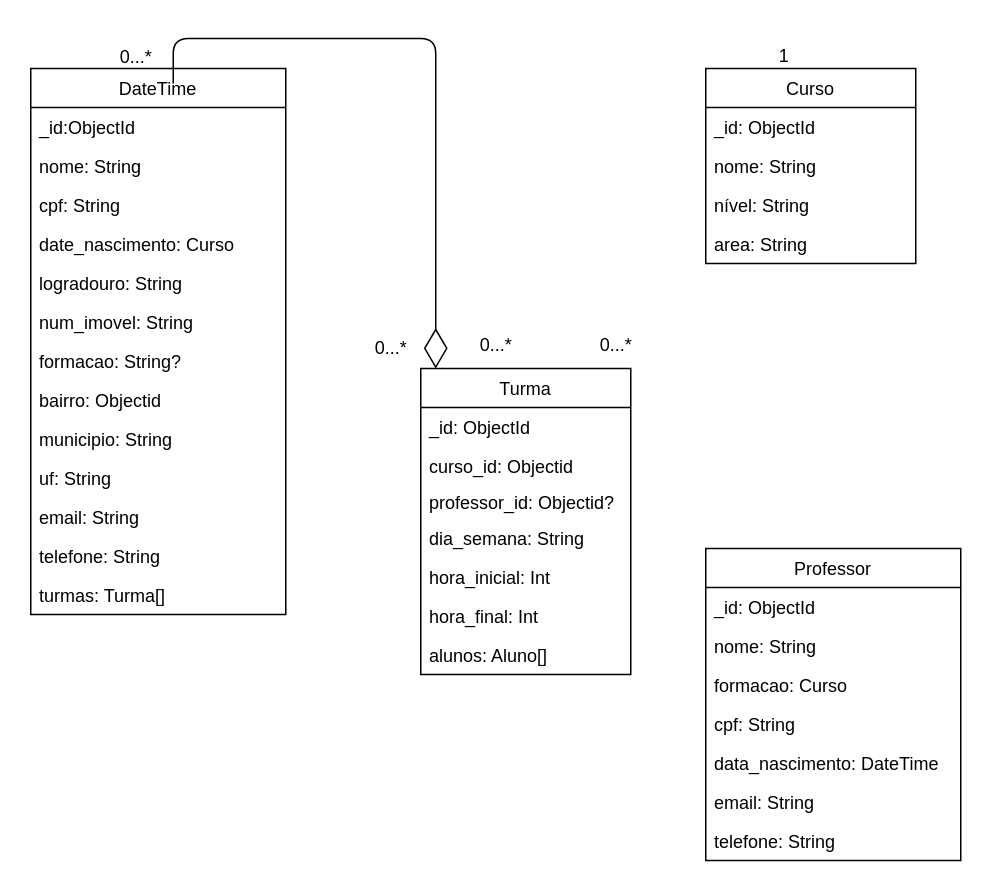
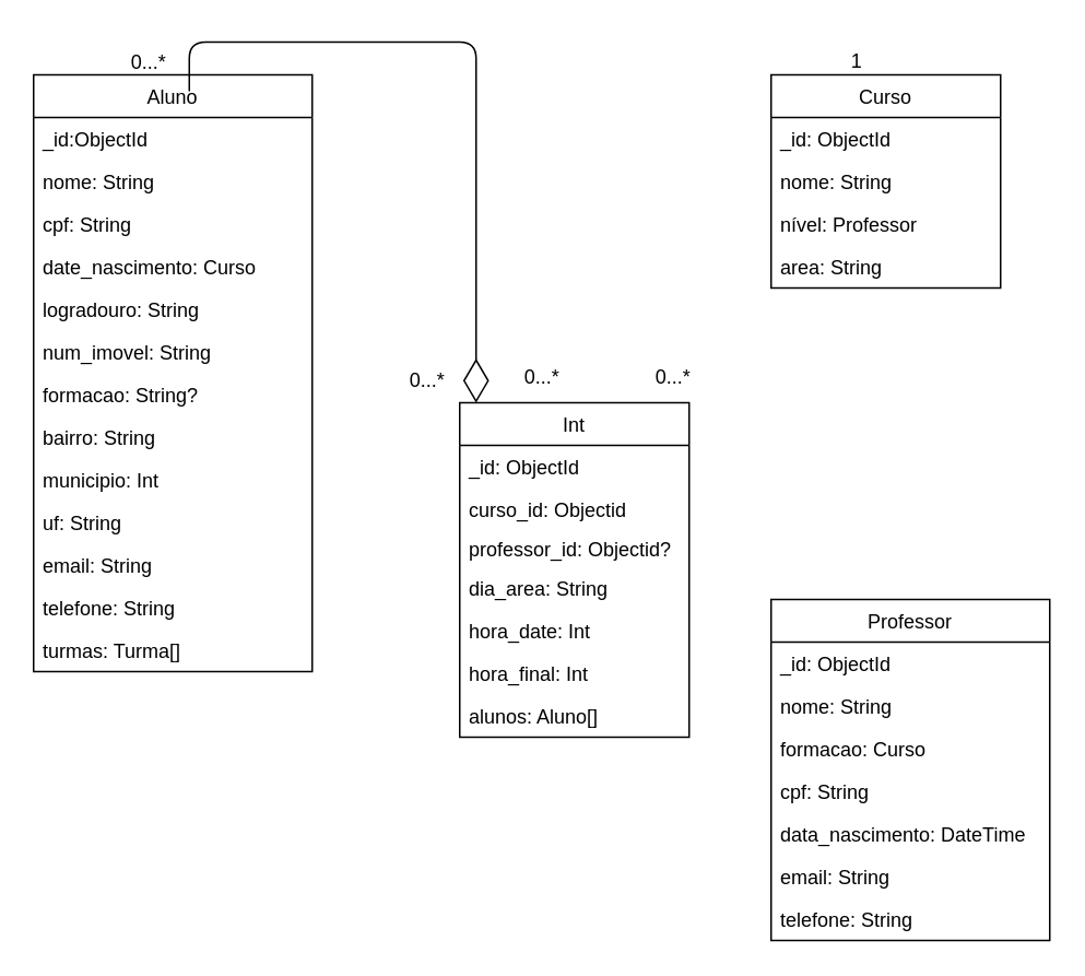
- <mxCell id="2" value="DateTime" style="swimlane;fontStyle=0;childLayout=stackLayout;horizontal=1;startSize=26;fillColor=none;horizontalStack=0;resizeParent=1;resizeParentMax=0;resizeLast=0;collapsible=1;marginBottom=0;" parent="1" vertex="1"><mxGeometry x="20" y="43" width="170" height="364" as="geometry" /></mxCell>
+ <mxCell id="2" value="Aluno" style="swimlane;fontStyle=0;childLayout=stackLayout;horizontal=1;startSize=26;fillColor=none;horizontalStack=0;resizeParent=1;resizeParentMax=0;resizeLast=0;collapsible=1;marginBottom=0;" parent="1" vertex="1"><mxGeometry x="20" y="43" width="170" height="364" as="geometry" /></mxCell>
- <mxCell id="19" value="nível: String" style="text;strokeColor=none;fillColor=none;align=left;verticalAlign=top;spacingLeft=4;spacingRight=4;overflow=hidden;rotatable=0;points=[[0,0.5],[1,0.5]];portConstraint=eastwest;" parent="16" vertex="1"><mxGeometry y="78" width="140" height="26" as="geometry" /></mxCell>
+ <mxCell id="19" value="nível: Professor" style="text;strokeColor=none;fillColor=none;align=left;verticalAlign=top;spacingLeft=4;spacingRight=4;overflow=hidden;rotatable=0;points=[[0,0.5],[1,0.5]];portConstraint=eastwest;" parent="16" vertex="1"><mxGeometry y="78" width="140" height="26" as="geometry" /></mxCell>
- <mxCell id="29" value="Turma" style="swimlane;fontStyle=0;childLayout=stackLayout;horizontal=1;startSize=26;fillColor=none;horizontalStack=0;resizeParent=1;resizeParentMax=0;resizeLast=0;collapsible=1;marginBottom=0;" parent="1" vertex="1"><mxGeometry x="280" y="243" width="140" height="204" as="geometry" /></mxCell>
+ <mxCell id="29" value="Int" style="swimlane;fontStyle=0;childLayout=stackLayout;horizontal=1;startSize=26;fillColor=none;horizontalStack=0;resizeParent=1;resizeParentMax=0;resizeLast=0;collapsible=1;marginBottom=0;" parent="1" vertex="1"><mxGeometry x="280" y="243" width="140" height="204" as="geometry" /></mxCell>
- <mxCell id="10" value="bairro: Objectid" style="text;strokeColor=none;fillColor=none;align=left;verticalAlign=top;spacingLeft=4;spacingRight=4;overflow=hidden;rotatable=0;points=[[0,0.5],[1,0.5]];portConstraint=eastwest;" parent="2" vertex="1"><mxGeometry y="208" width="170" height="26" as="geometry" /></mxCell>
+ <mxCell id="10" value="bairro: String" style="text;strokeColor=none;fillColor=none;align=left;verticalAlign=top;spacingLeft=4;spacingRight=4;overflow=hidden;rotatable=0;points=[[0,0.5],[1,0.5]];portConstraint=eastwest;" parent="2" vertex="1"><mxGeometry y="208" width="170" height="26" as="geometry" /></mxCell>
- <mxCell id="11" value="municipio: String" style="text;strokeColor=none;fillColor=none;align=left;verticalAlign=top;spacingLeft=4;spacingRight=4;overflow=hidden;rotatable=0;points=[[0,0.5],[1,0.5]];portConstraint=eastwest;" parent="2" vertex="1"><mxGeometry y="234" width="170" height="26" as="geometry" /></mxCell>
+ <mxCell id="11" value="municipio: Int" style="text;strokeColor=none;fillColor=none;align=left;verticalAlign=top;spacingLeft=4;spacingRight=4;overflow=hidden;rotatable=0;points=[[0,0.5],[1,0.5]];portConstraint=eastwest;" parent="2" vertex="1"><mxGeometry y="234" width="170" height="26" as="geometry" /></mxCell>
- <mxCell id="33" value="dia_semana: String" style="text;strokeColor=none;fillColor=none;align=left;verticalAlign=top;spacingLeft=4;spacingRight=4;overflow=hidden;rotatable=0;points=[[0,0.5],[1,0.5]];portConstraint=eastwest;" parent="29" vertex="1"><mxGeometry y="100" width="140" height="26" as="geometry" /></mxCell>
+ <mxCell id="33" value="dia_area: String" style="text;strokeColor=none;fillColor=none;align=left;verticalAlign=top;spacingLeft=4;spacingRight=4;overflow=hidden;rotatable=0;points=[[0,0.5],[1,0.5]];portConstraint=eastwest;" parent="29" vertex="1"><mxGeometry y="100" width="140" height="26" as="geometry" /></mxCell>
- <mxCell id="34" value="hora_inicial: Int" style="text;strokeColor=none;fillColor=none;align=left;verticalAlign=top;spacingLeft=4;spacingRight=4;overflow=hidden;rotatable=0;points=[[0,0.5],[1,0.5]];portConstraint=eastwest;" parent="29" vertex="1"><mxGeometry y="126" width="140" height="26" as="geometry" /></mxCell>
+ <mxCell id="34" value="hora_date: Int" style="text;strokeColor=none;fillColor=none;align=left;verticalAlign=top;spacingLeft=4;spacingRight=4;overflow=hidden;rotatable=0;points=[[0,0.5],[1,0.5]];portConstraint=eastwest;" parent="29" vertex="1"><mxGeometry y="126" width="140" height="26" as="geometry" /></mxCell>
